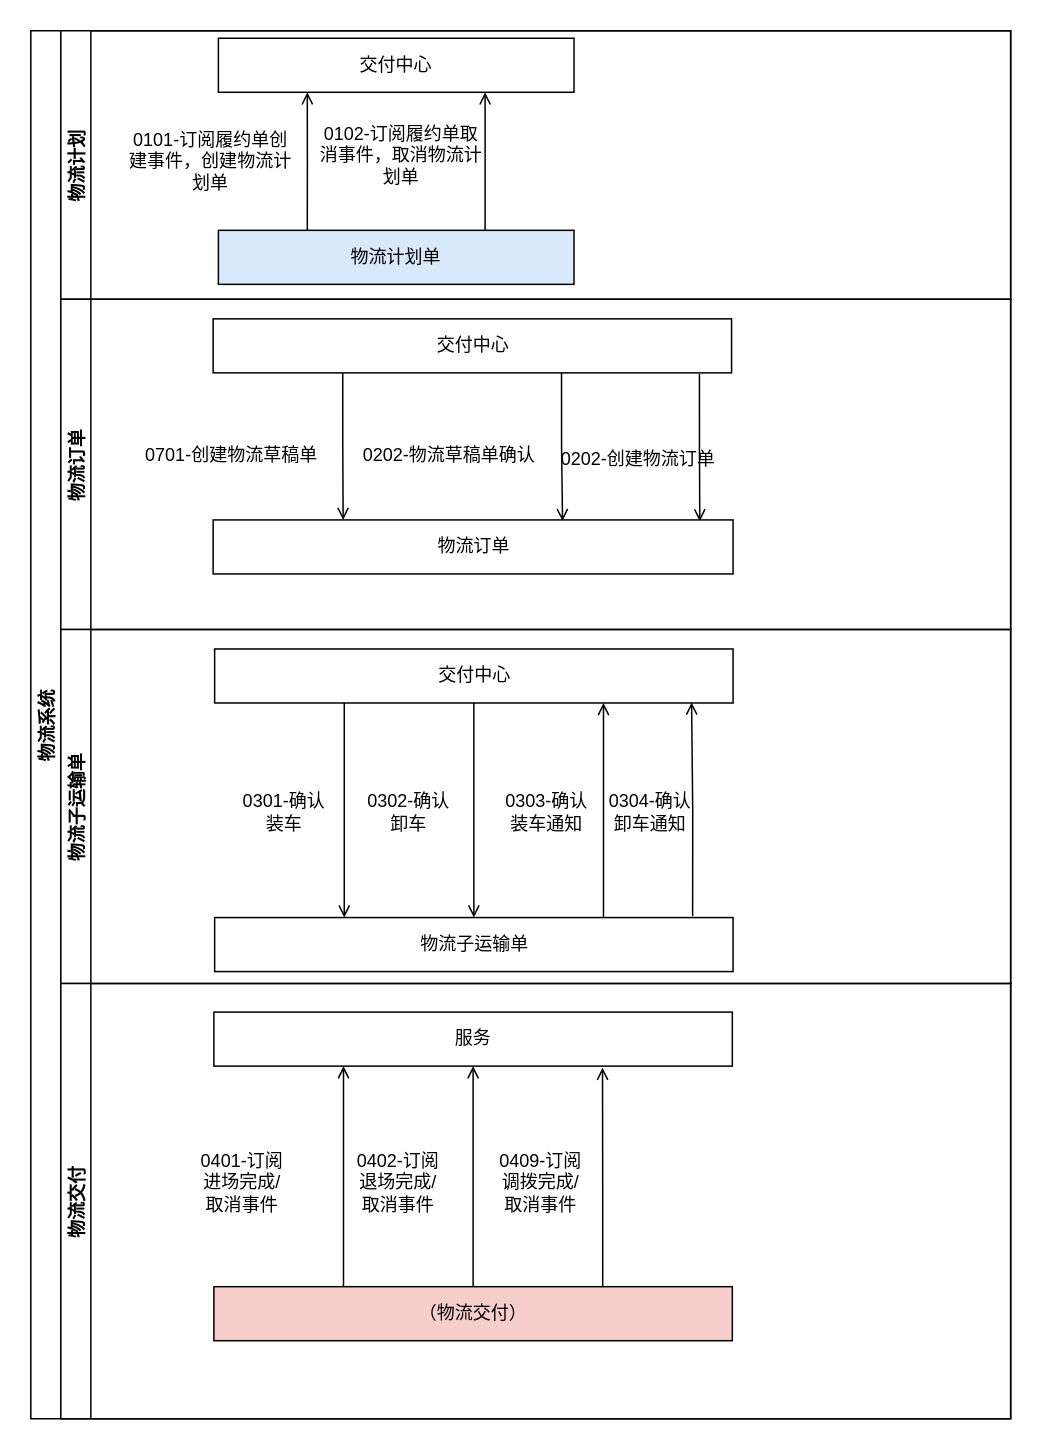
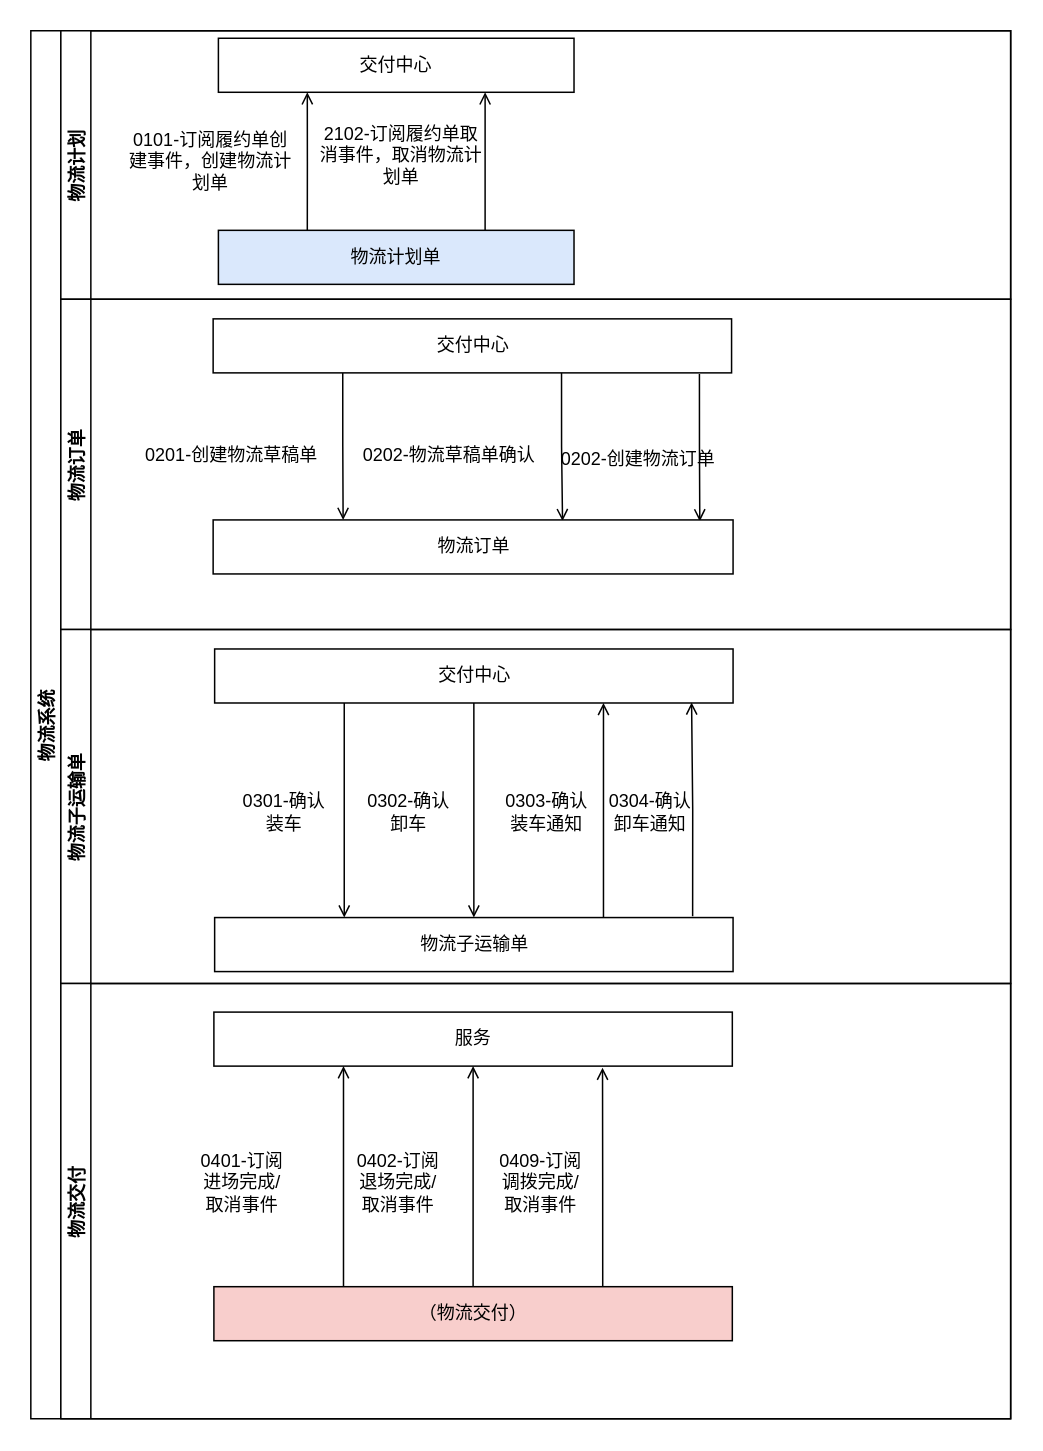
- <mxCell id="9" value="0102-订阅履约单取消事件，取消物流计划单" style="text;html=1;strokeColor=none;fillColor=none;align=center;verticalAlign=middle;whiteSpace=wrap;rounded=0;" parent="3" vertex="1"><mxGeometry x="171" y="68" width="112" height="30" as="geometry" /></mxCell>
+ <mxCell id="9" value="2102-订阅履约单取消事件，取消物流计划单" style="text;html=1;strokeColor=none;fillColor=none;align=center;verticalAlign=middle;whiteSpace=wrap;rounded=0;" parent="3" vertex="1"><mxGeometry x="171" y="68" width="112" height="30" as="geometry" /></mxCell>
- <mxCell id="16" value="0701-创建物流草稿单" style="text;html=1;strokeColor=none;fillColor=none;align=center;verticalAlign=middle;whiteSpace=wrap;rounded=0;" parent="10" vertex="1"><mxGeometry x="43" y="89" width="142" height="30" as="geometry" /></mxCell>
+ <mxCell id="16" value="0201-创建物流草稿单" style="text;html=1;strokeColor=none;fillColor=none;align=center;verticalAlign=middle;whiteSpace=wrap;rounded=0;" parent="10" vertex="1"><mxGeometry x="43" y="89" width="142" height="30" as="geometry" /></mxCell>
